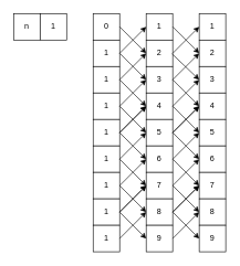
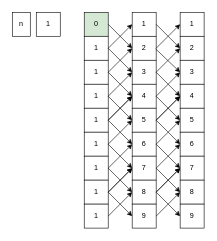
- <mxCell id="2" value="n" style="rounded=0;whiteSpace=wrap;html=1;" vertex="1" parent="1"><mxGeometry x="20" y="20" width="40" height="40" as="geometry" /></mxCell>
+ <mxCell id="2" value="n" style="rounded=0;whiteSpace=wrap;html=1;" vertex="1" parent="1"><mxGeometry x="20" y="20" width="30" height="40" as="geometry" /></mxCell>
- <mxCell id="4" value="0" style="rounded=0;whiteSpace=wrap;html=1;" vertex="1" parent="1"><mxGeometry x="140" y="20" width="40" height="40" as="geometry" /></mxCell>
+ <mxCell id="4" value="0" style="rounded=0;whiteSpace=wrap;html=1;fillColor=#d5e8d4;" vertex="1" parent="1"><mxGeometry x="140" y="20" width="40" height="40" as="geometry" /></mxCell>
